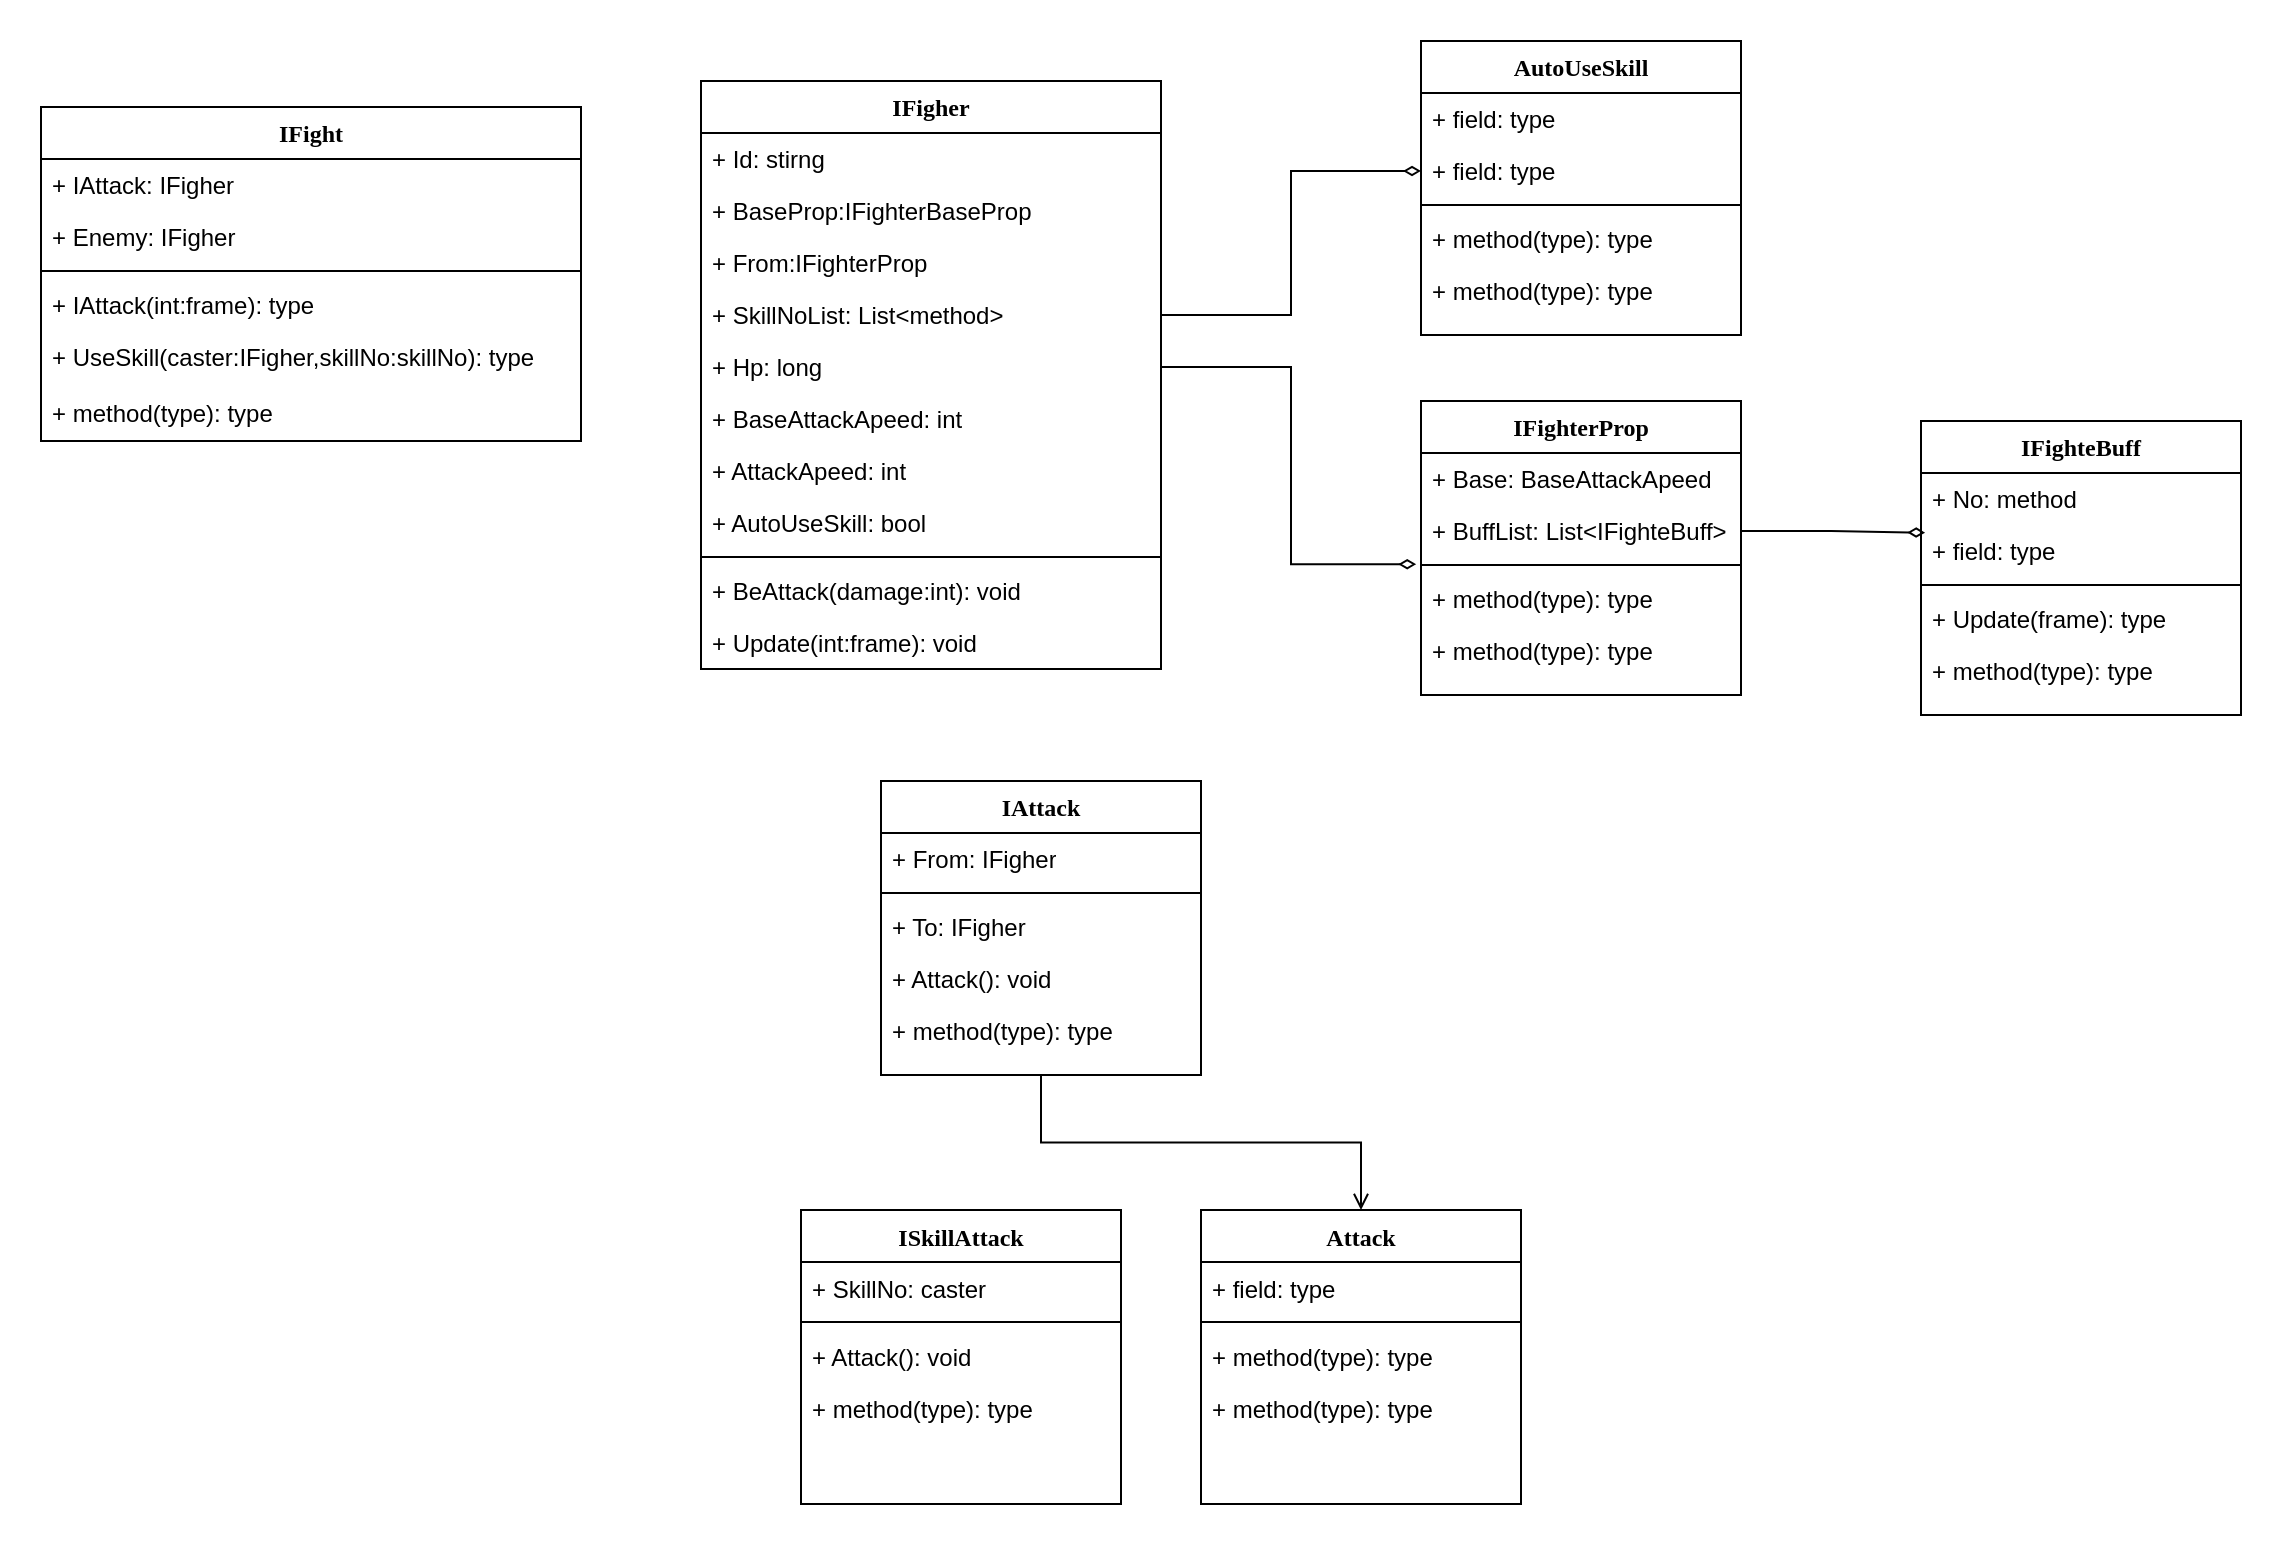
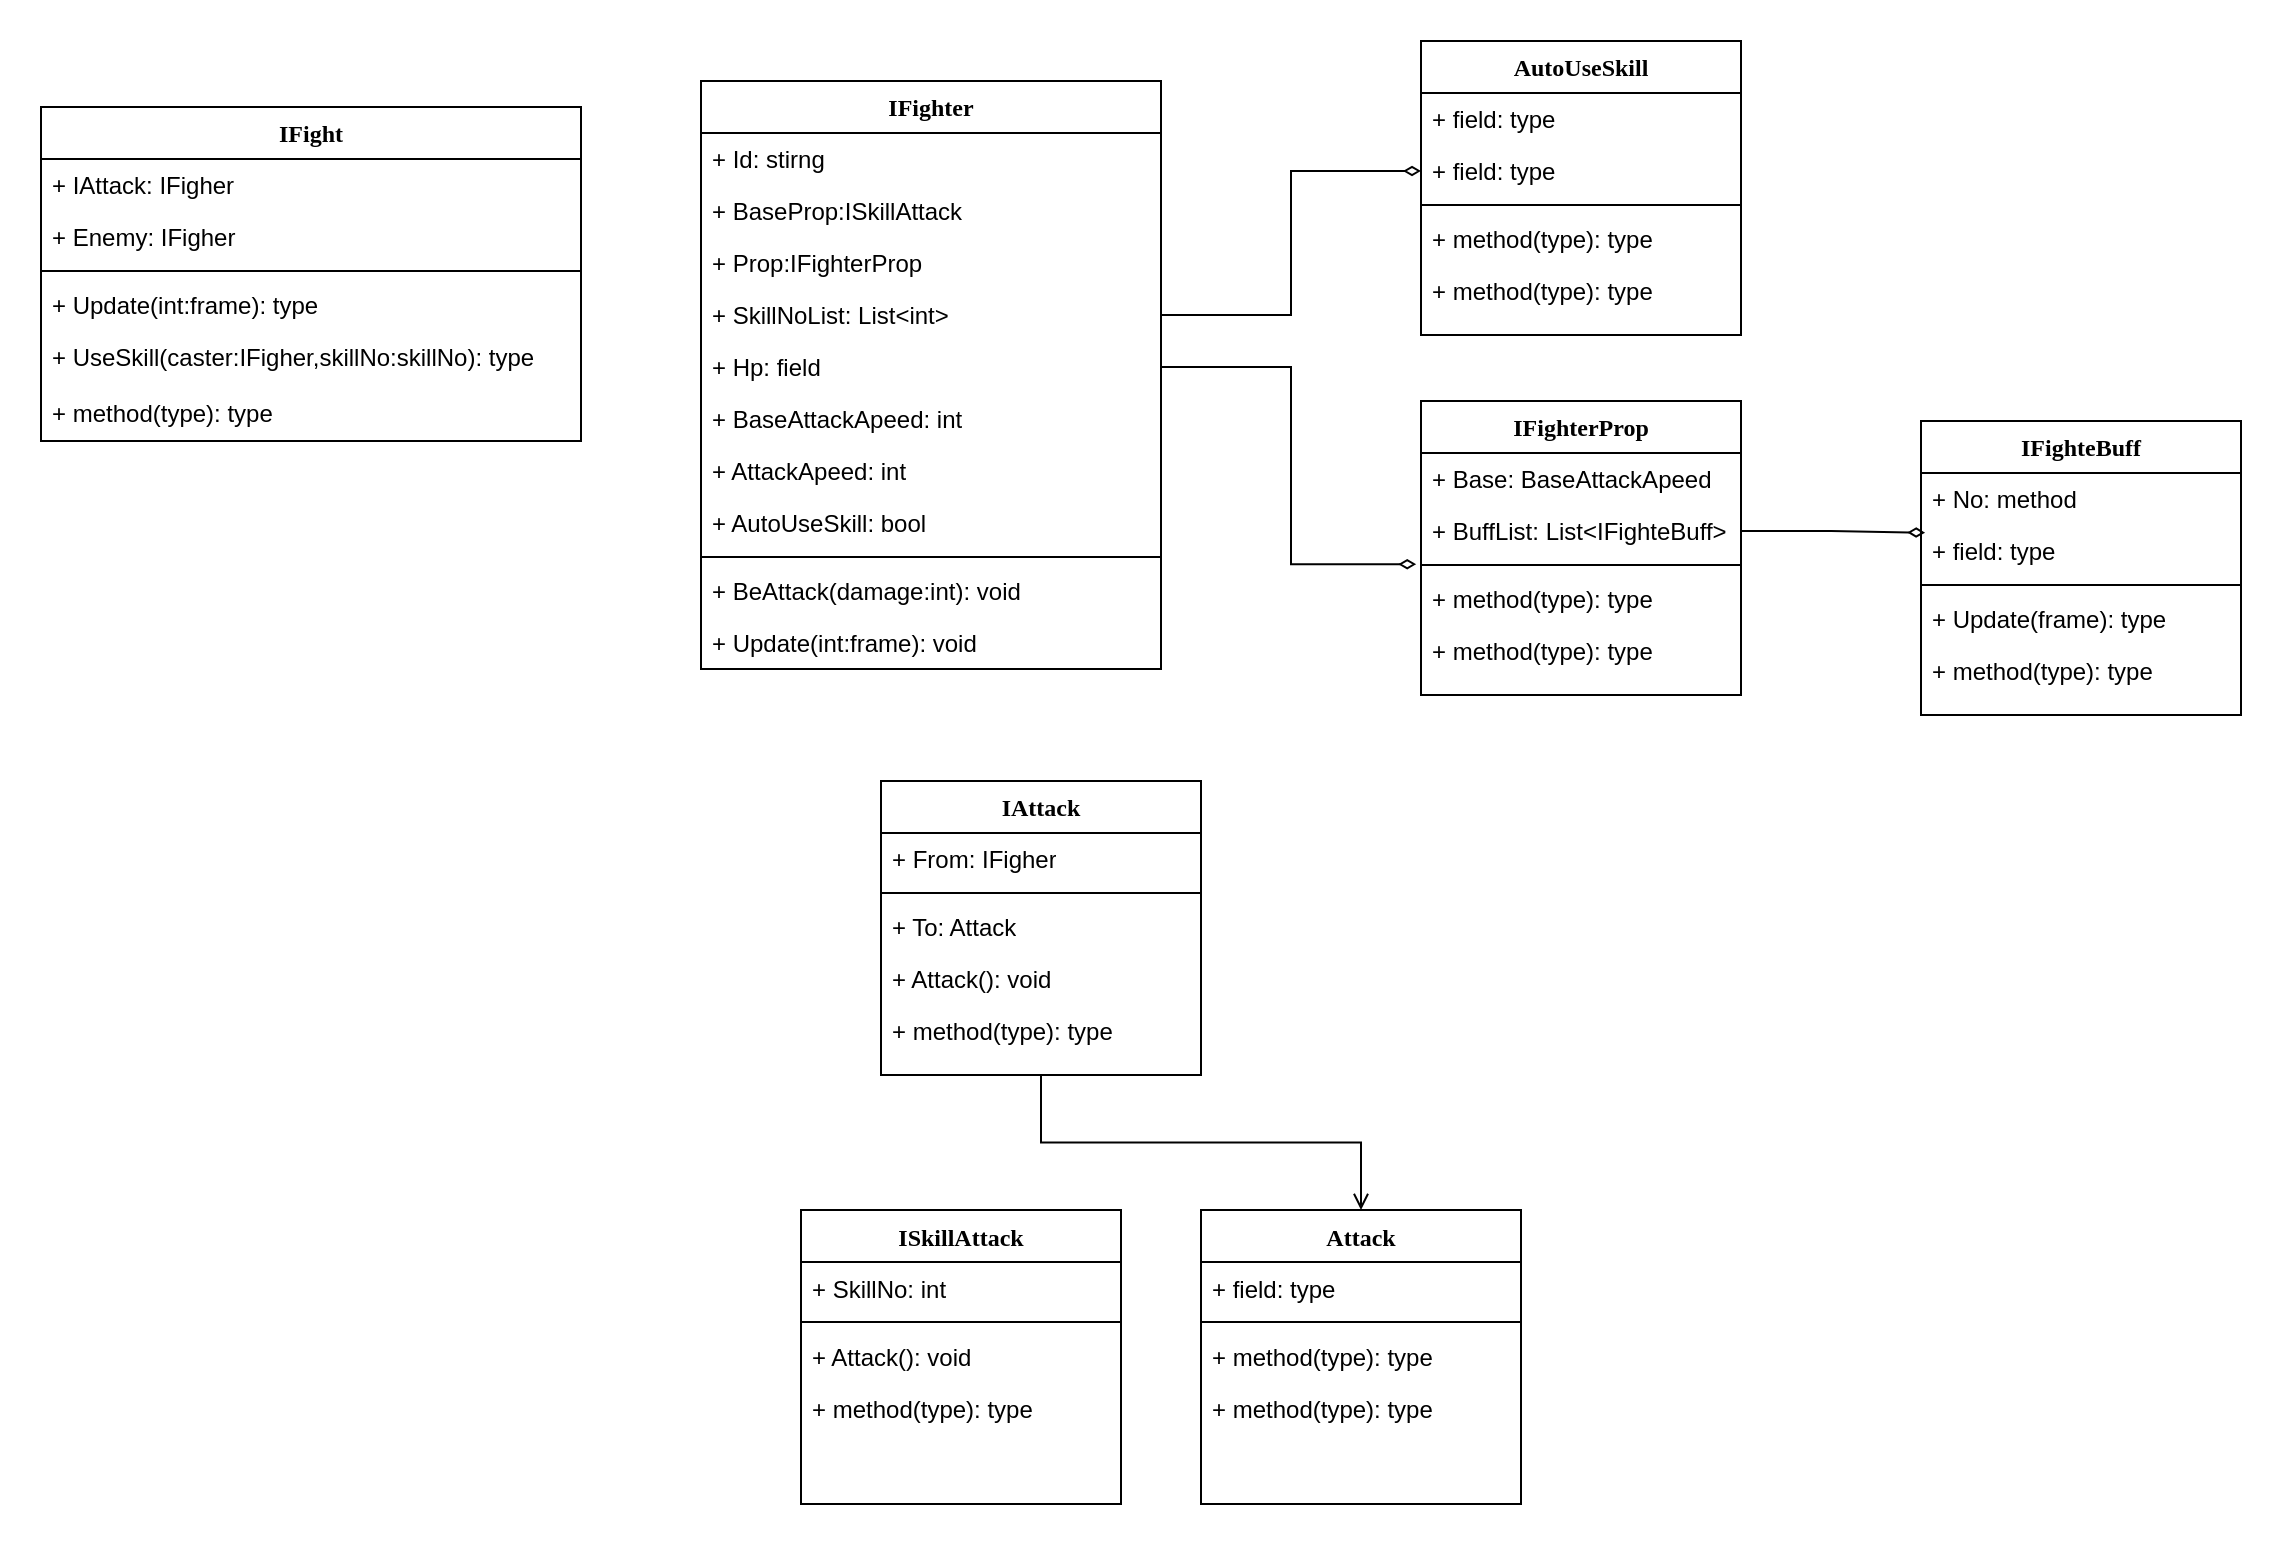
- <mxCell id="9" value="IFigher" style="swimlane;html=1;fontStyle=1;align=center;verticalAlign=top;childLayout=stackLayout;horizontal=1;startSize=26;horizontalStack=0;resizeParent=1;resizeLast=0;collapsible=1;marginBottom=0;swimlaneFillColor=#ffffff;rounded=0;shadow=0;comic=0;labelBackgroundColor=none;strokeWidth=1;fillColor=none;fontFamily=Verdana;fontSize=12" parent="1" vertex="1"><mxGeometry x="350" y="40" width="230" height="294" as="geometry" /></mxCell>
+ <mxCell id="9" value="IFighter" style="swimlane;html=1;fontStyle=1;align=center;verticalAlign=top;childLayout=stackLayout;horizontal=1;startSize=26;horizontalStack=0;resizeParent=1;resizeLast=0;collapsible=1;marginBottom=0;swimlaneFillColor=#ffffff;rounded=0;shadow=0;comic=0;labelBackgroundColor=none;strokeWidth=1;fillColor=none;fontFamily=Verdana;fontSize=12" parent="1" vertex="1"><mxGeometry x="350" y="40" width="230" height="294" as="geometry" /></mxCell>
- <mxCell id="11" value="+ BaseProp:IFighterBaseProp" style="text;html=1;strokeColor=none;fillColor=none;align=left;verticalAlign=top;spacingLeft=4;spacingRight=4;whiteSpace=wrap;overflow=hidden;rotatable=0;points=[[0,0.5],[1,0.5]];portConstraint=eastwest;" parent="9" vertex="1"><mxGeometry y="52" width="230" height="26" as="geometry" /></mxCell>
+ <mxCell id="11" value="+ BaseProp:ISkillAttack" style="text;html=1;strokeColor=none;fillColor=none;align=left;verticalAlign=top;spacingLeft=4;spacingRight=4;whiteSpace=wrap;overflow=hidden;rotatable=0;points=[[0,0.5],[1,0.5]];portConstraint=eastwest;" parent="9" vertex="1"><mxGeometry y="52" width="230" height="26" as="geometry" /></mxCell>
- <mxCell id="12" value="+ From:IFighterProp" style="text;html=1;strokeColor=none;fillColor=none;align=left;verticalAlign=top;spacingLeft=4;spacingRight=4;whiteSpace=wrap;overflow=hidden;rotatable=0;points=[[0,0.5],[1,0.5]];portConstraint=eastwest;" vertex="1" parent="9"><mxGeometry y="78" width="230" height="26" as="geometry" /></mxCell>
+ <mxCell id="12" value="+ Prop:IFighterProp" style="text;html=1;strokeColor=none;fillColor=none;align=left;verticalAlign=top;spacingLeft=4;spacingRight=4;whiteSpace=wrap;overflow=hidden;rotatable=0;points=[[0,0.5],[1,0.5]];portConstraint=eastwest;" vertex="1" parent="9"><mxGeometry y="78" width="230" height="26" as="geometry" /></mxCell>
- <mxCell id="6" value="+ IAttack(int:frame): type" style="text;html=1;strokeColor=none;fillColor=none;align=left;verticalAlign=top;spacingLeft=4;spacingRight=4;whiteSpace=wrap;overflow=hidden;rotatable=0;points=[[0,0.5],[1,0.5]];portConstraint=eastwest;" parent="2" vertex="1"><mxGeometry y="86" width="270" height="26" as="geometry" /></mxCell>
+ <mxCell id="6" value="+ Update(int:frame): type" style="text;html=1;strokeColor=none;fillColor=none;align=left;verticalAlign=top;spacingLeft=4;spacingRight=4;whiteSpace=wrap;overflow=hidden;rotatable=0;points=[[0,0.5],[1,0.5]];portConstraint=eastwest;" parent="2" vertex="1"><mxGeometry y="86" width="270" height="26" as="geometry" /></mxCell>
- <mxCell id="13" value="+ SkillNoList: List&amp;lt;method&amp;gt;" style="text;html=1;strokeColor=none;fillColor=none;align=left;verticalAlign=top;spacingLeft=4;spacingRight=4;whiteSpace=wrap;overflow=hidden;rotatable=0;points=[[0,0.5],[1,0.5]];portConstraint=eastwest;" parent="9" vertex="1"><mxGeometry y="104" width="230" height="26" as="geometry" /></mxCell>
+ <mxCell id="13" value="+ SkillNoList: List&amp;lt;int&amp;gt;" style="text;html=1;strokeColor=none;fillColor=none;align=left;verticalAlign=top;spacingLeft=4;spacingRight=4;whiteSpace=wrap;overflow=hidden;rotatable=0;points=[[0,0.5],[1,0.5]];portConstraint=eastwest;" parent="9" vertex="1"><mxGeometry y="104" width="230" height="26" as="geometry" /></mxCell>
- <mxCell id="14" value="+ Hp: long" style="text;html=1;strokeColor=none;fillColor=none;align=left;verticalAlign=top;spacingLeft=4;spacingRight=4;whiteSpace=wrap;overflow=hidden;rotatable=0;points=[[0,0.5],[1,0.5]];portConstraint=eastwest;" parent="9" vertex="1"><mxGeometry y="130" width="230" height="26" as="geometry" /></mxCell>
+ <mxCell id="14" value="+ Hp: field" style="text;html=1;strokeColor=none;fillColor=none;align=left;verticalAlign=top;spacingLeft=4;spacingRight=4;whiteSpace=wrap;overflow=hidden;rotatable=0;points=[[0,0.5],[1,0.5]];portConstraint=eastwest;" parent="9" vertex="1"><mxGeometry y="130" width="230" height="26" as="geometry" /></mxCell>
- <mxCell id="43" value="+ To: IFigher" style="text;html=1;strokeColor=none;fillColor=none;align=left;verticalAlign=top;spacingLeft=4;spacingRight=4;whiteSpace=wrap;overflow=hidden;rotatable=0;points=[[0,0.5],[1,0.5]];portConstraint=eastwest;" vertex="1" parent="40"><mxGeometry y="60" width="160" height="26" as="geometry" /></mxCell>
+ <mxCell id="43" value="+ To: Attack" style="text;html=1;strokeColor=none;fillColor=none;align=left;verticalAlign=top;spacingLeft=4;spacingRight=4;whiteSpace=wrap;overflow=hidden;rotatable=0;points=[[0,0.5],[1,0.5]];portConstraint=eastwest;" vertex="1" parent="40"><mxGeometry y="60" width="160" height="26" as="geometry" /></mxCell>
- <mxCell id="47" value="+ SkillNo: caster" style="text;html=1;strokeColor=none;fillColor=none;align=left;verticalAlign=top;spacingLeft=4;spacingRight=4;whiteSpace=wrap;overflow=hidden;rotatable=0;points=[[0,0.5],[1,0.5]];portConstraint=eastwest;" vertex="1" parent="46"><mxGeometry y="26" width="160" height="26" as="geometry" /></mxCell>
+ <mxCell id="47" value="+ SkillNo: int" style="text;html=1;strokeColor=none;fillColor=none;align=left;verticalAlign=top;spacingLeft=4;spacingRight=4;whiteSpace=wrap;overflow=hidden;rotatable=0;points=[[0,0.5],[1,0.5]];portConstraint=eastwest;" vertex="1" parent="46"><mxGeometry y="26" width="160" height="26" as="geometry" /></mxCell>
